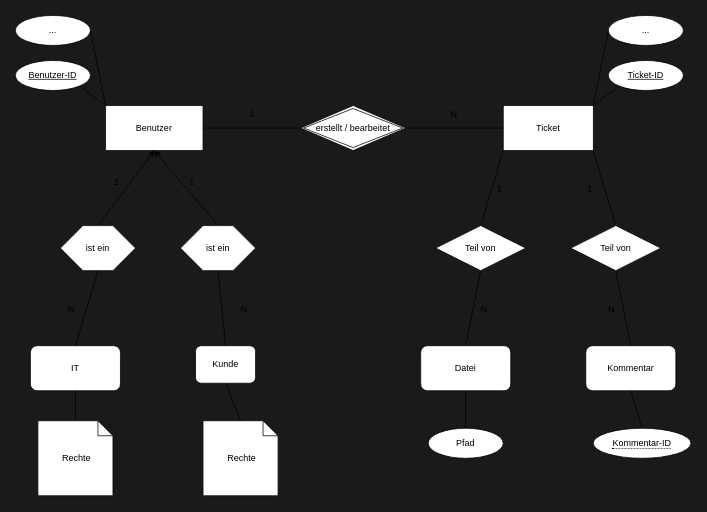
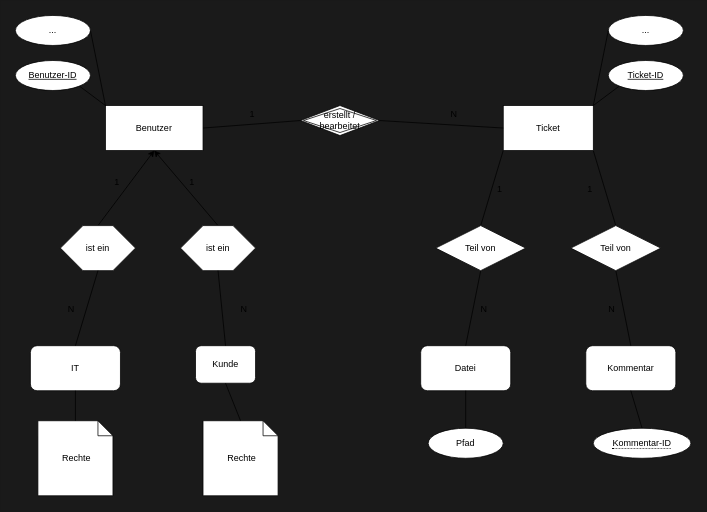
- <mxCell id="14" value="erstellt / bearbeitet" style="shape=rhombus;double=1;perimeter=rhombusPerimeter;whiteSpace=wrap;html=1;align=center;" parent="1" vertex="1"><mxGeometry x="400" y="140" width="140" height="60" as="geometry" /></mxCell>
+ <mxCell id="14" value="erstellt / bearbeitet" style="shape=rhombus;double=1;perimeter=rhombusPerimeter;whiteSpace=wrap;html=1;align=center;" parent="1" vertex="1"><mxGeometry x="400" y="140" width="105" height="40" as="geometry" /></mxCell>
